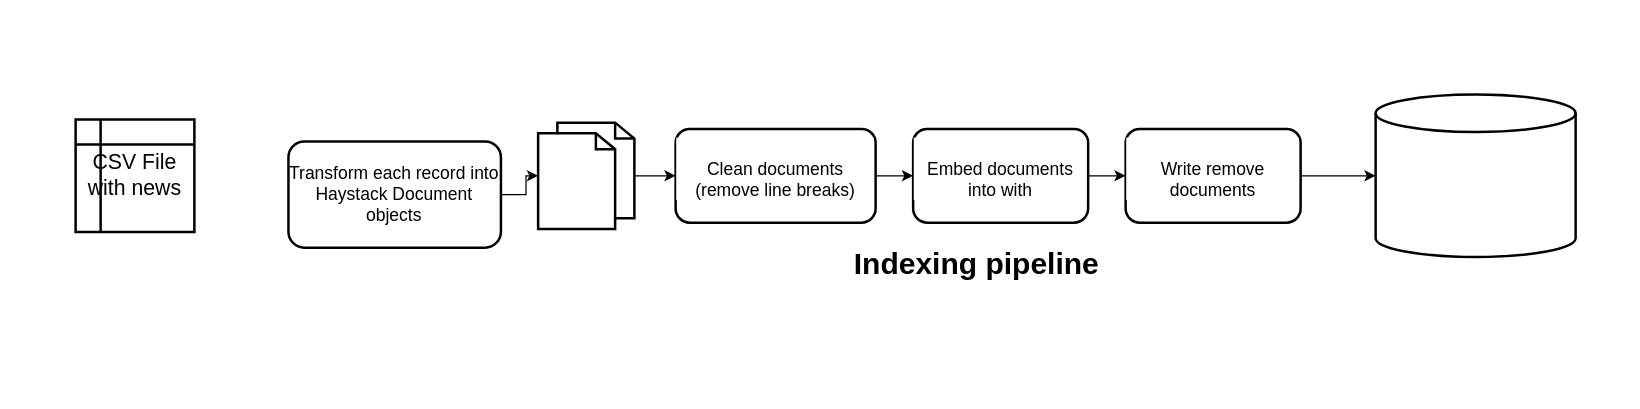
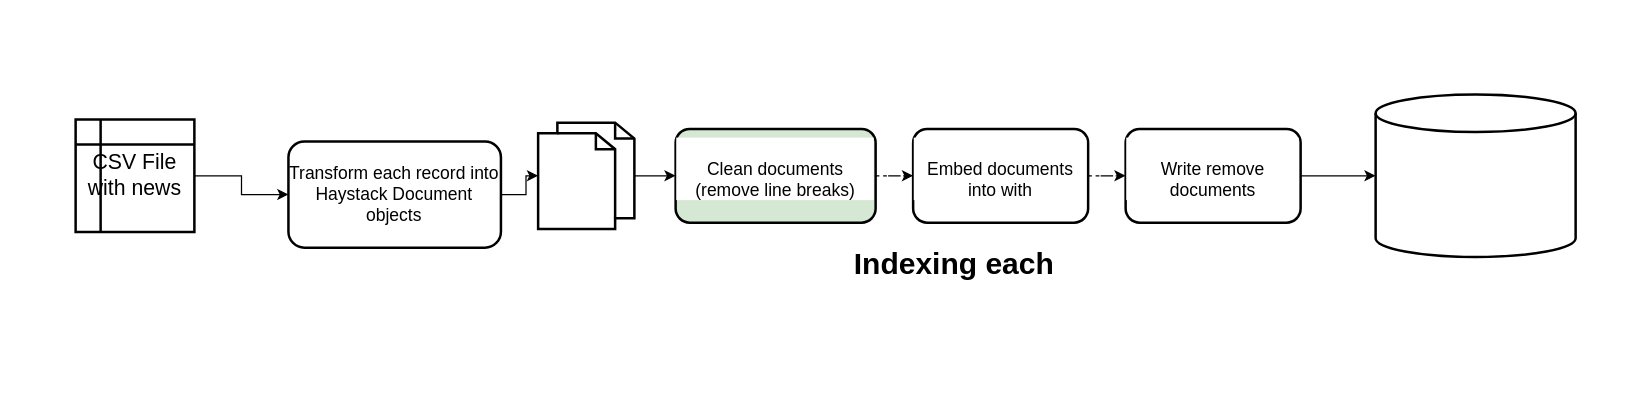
- <mxCell id="10" value="&lt;div&gt;&lt;font style=&quot;font-size: 14px;&quot;&gt;&lt;br&gt;&lt;/font&gt;&lt;/div&gt;&lt;font style=&quot;font-size: 14px;&quot;&gt;Clean documents (remove line breaks)&lt;/font&gt;" style="rounded=1;whiteSpace=wrap;html=1;verticalAlign=top;strokeColor=#000000;labelBackgroundColor=#ffffff;strokeWidth=2;shadow=0;dashed=0;" parent="1" vertex="1"><mxGeometry x="540" y="102.5" width="160" height="75" as="geometry" /></mxCell>
+ <mxCell id="10" value="&lt;div&gt;&lt;font style=&quot;font-size: 14px;&quot;&gt;&lt;br&gt;&lt;/font&gt;&lt;/div&gt;&lt;font style=&quot;font-size: 14px;&quot;&gt;Clean documents (remove line breaks)&lt;/font&gt;" style="rounded=1;whiteSpace=wrap;html=1;verticalAlign=top;strokeColor=#000000;labelBackgroundColor=#ffffff;strokeWidth=2;shadow=0;dashed=0;fillColor=#d5e8d4;" parent="1" vertex="1"><mxGeometry x="540" y="102.5" width="160" height="75" as="geometry" /></mxCell>
- <mxCell id="9" value="" style="edgeStyle=orthogonalEdgeStyle;rounded=0;orthogonalLoop=1;jettySize=auto;html=1;" parent="1" source="10" target="12" edge="1"><mxGeometry relative="1" as="geometry" /></mxCell>
+ <mxCell id="9" value="" style="edgeStyle=orthogonalEdgeStyle;rounded=0;orthogonalLoop=1;jettySize=auto;html=1;dashed=1;" parent="1" source="10" target="12" edge="1"><mxGeometry relative="1" as="geometry" /></mxCell>
- <mxCell id="11" value="" style="edgeStyle=orthogonalEdgeStyle;rounded=0;orthogonalLoop=1;jettySize=auto;html=1;" parent="1" source="12" target="14" edge="1"><mxGeometry relative="1" as="geometry" /></mxCell>
+ <mxCell id="11" value="" style="edgeStyle=orthogonalEdgeStyle;rounded=0;orthogonalLoop=1;jettySize=auto;html=1;dashed=1;" parent="1" source="12" target="14" edge="1"><mxGeometry relative="1" as="geometry" /></mxCell>
+ <mxCell id="3" value="" style="edgeStyle=orthogonalEdgeStyle;rounded=0;orthogonalLoop=1;jettySize=auto;html=1;" parent="1" source="4" target="6" edge="1"><mxGeometry relative="1" as="geometry" /></mxCell>
- <mxCell id="15" value="&lt;h1 style=&quot;margin-top: 0px;&quot;&gt;Indexing pipeline&lt;/h1&gt;" style="text;html=1;whiteSpace=wrap;overflow=hidden;rounded=0;" parent="1" vertex="1"><mxGeometry x="680.5" y="190" width="290" height="50" as="geometry" /></mxCell>
+ <mxCell id="15" value="&lt;h1 style=&quot;margin-top: 0px;&quot;&gt;Indexing each&lt;/h1&gt;" style="text;html=1;whiteSpace=wrap;overflow=hidden;rounded=0;" parent="1" vertex="1"><mxGeometry x="680.5" y="190" width="290" height="50" as="geometry" /></mxCell>
